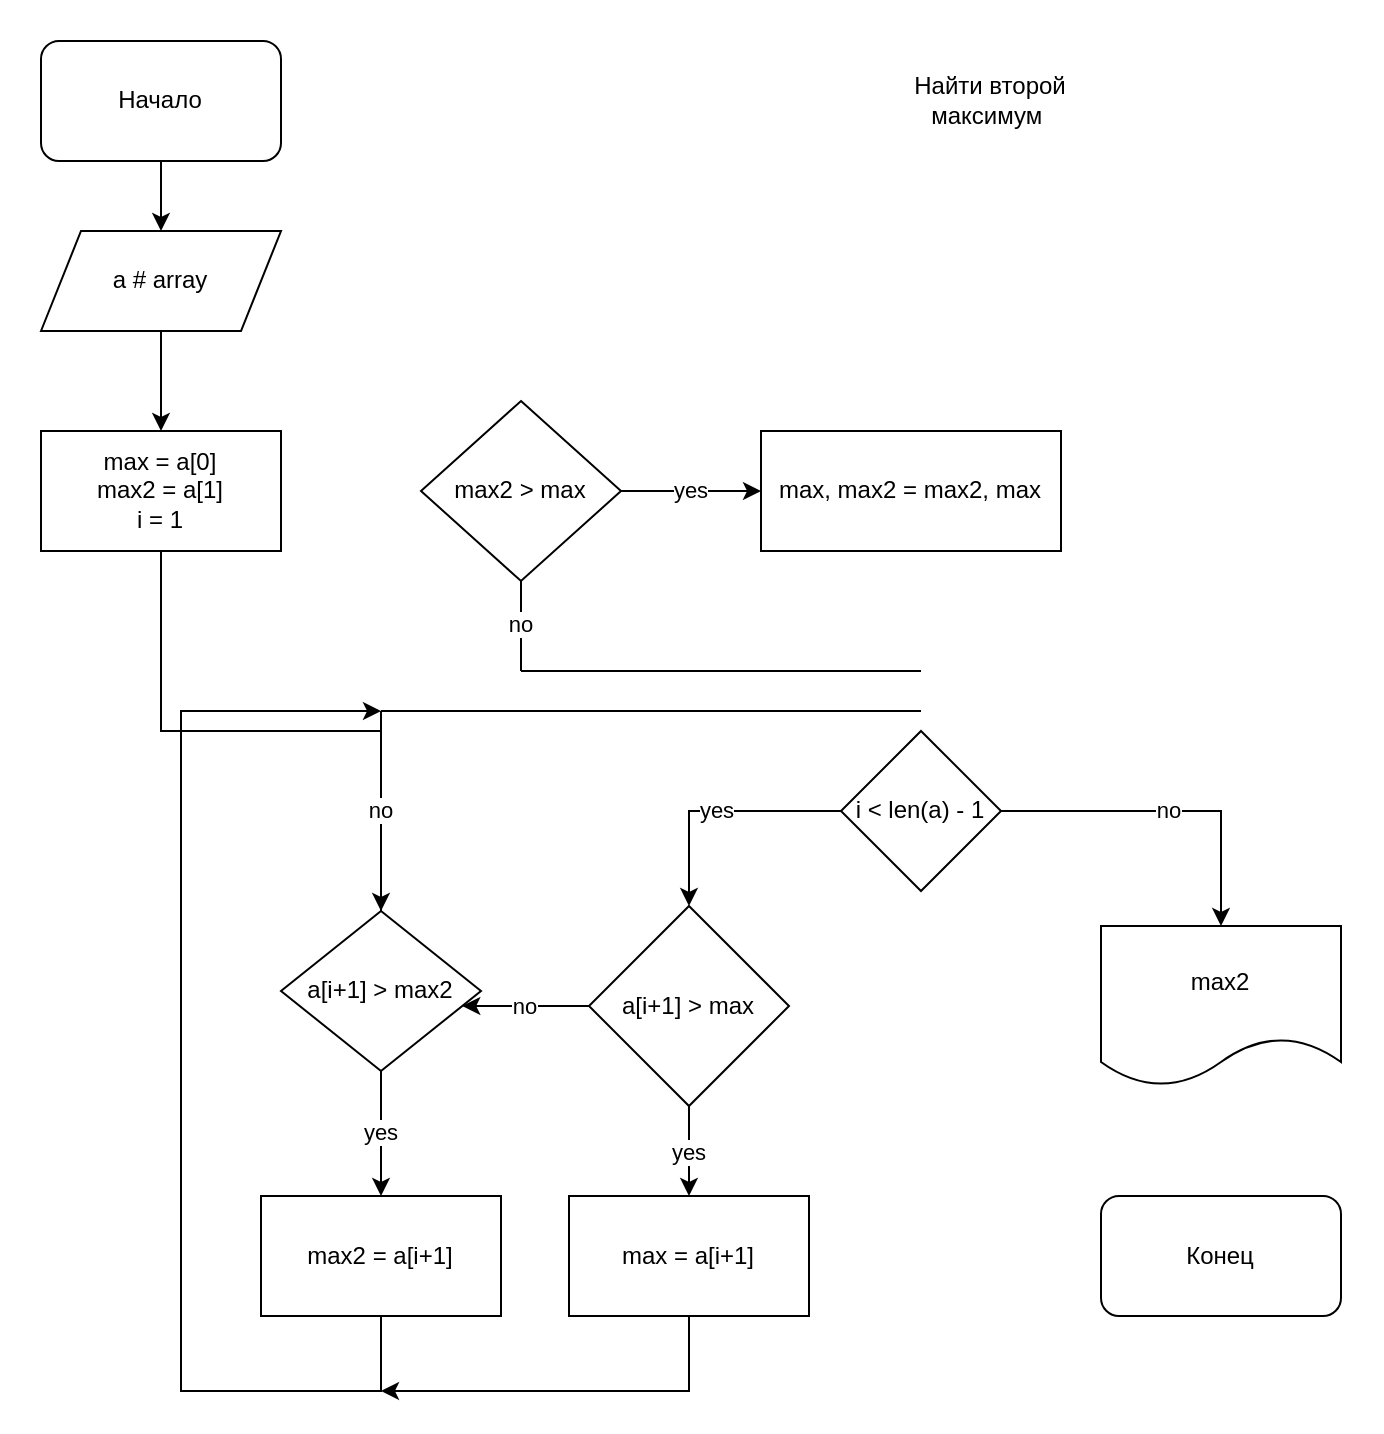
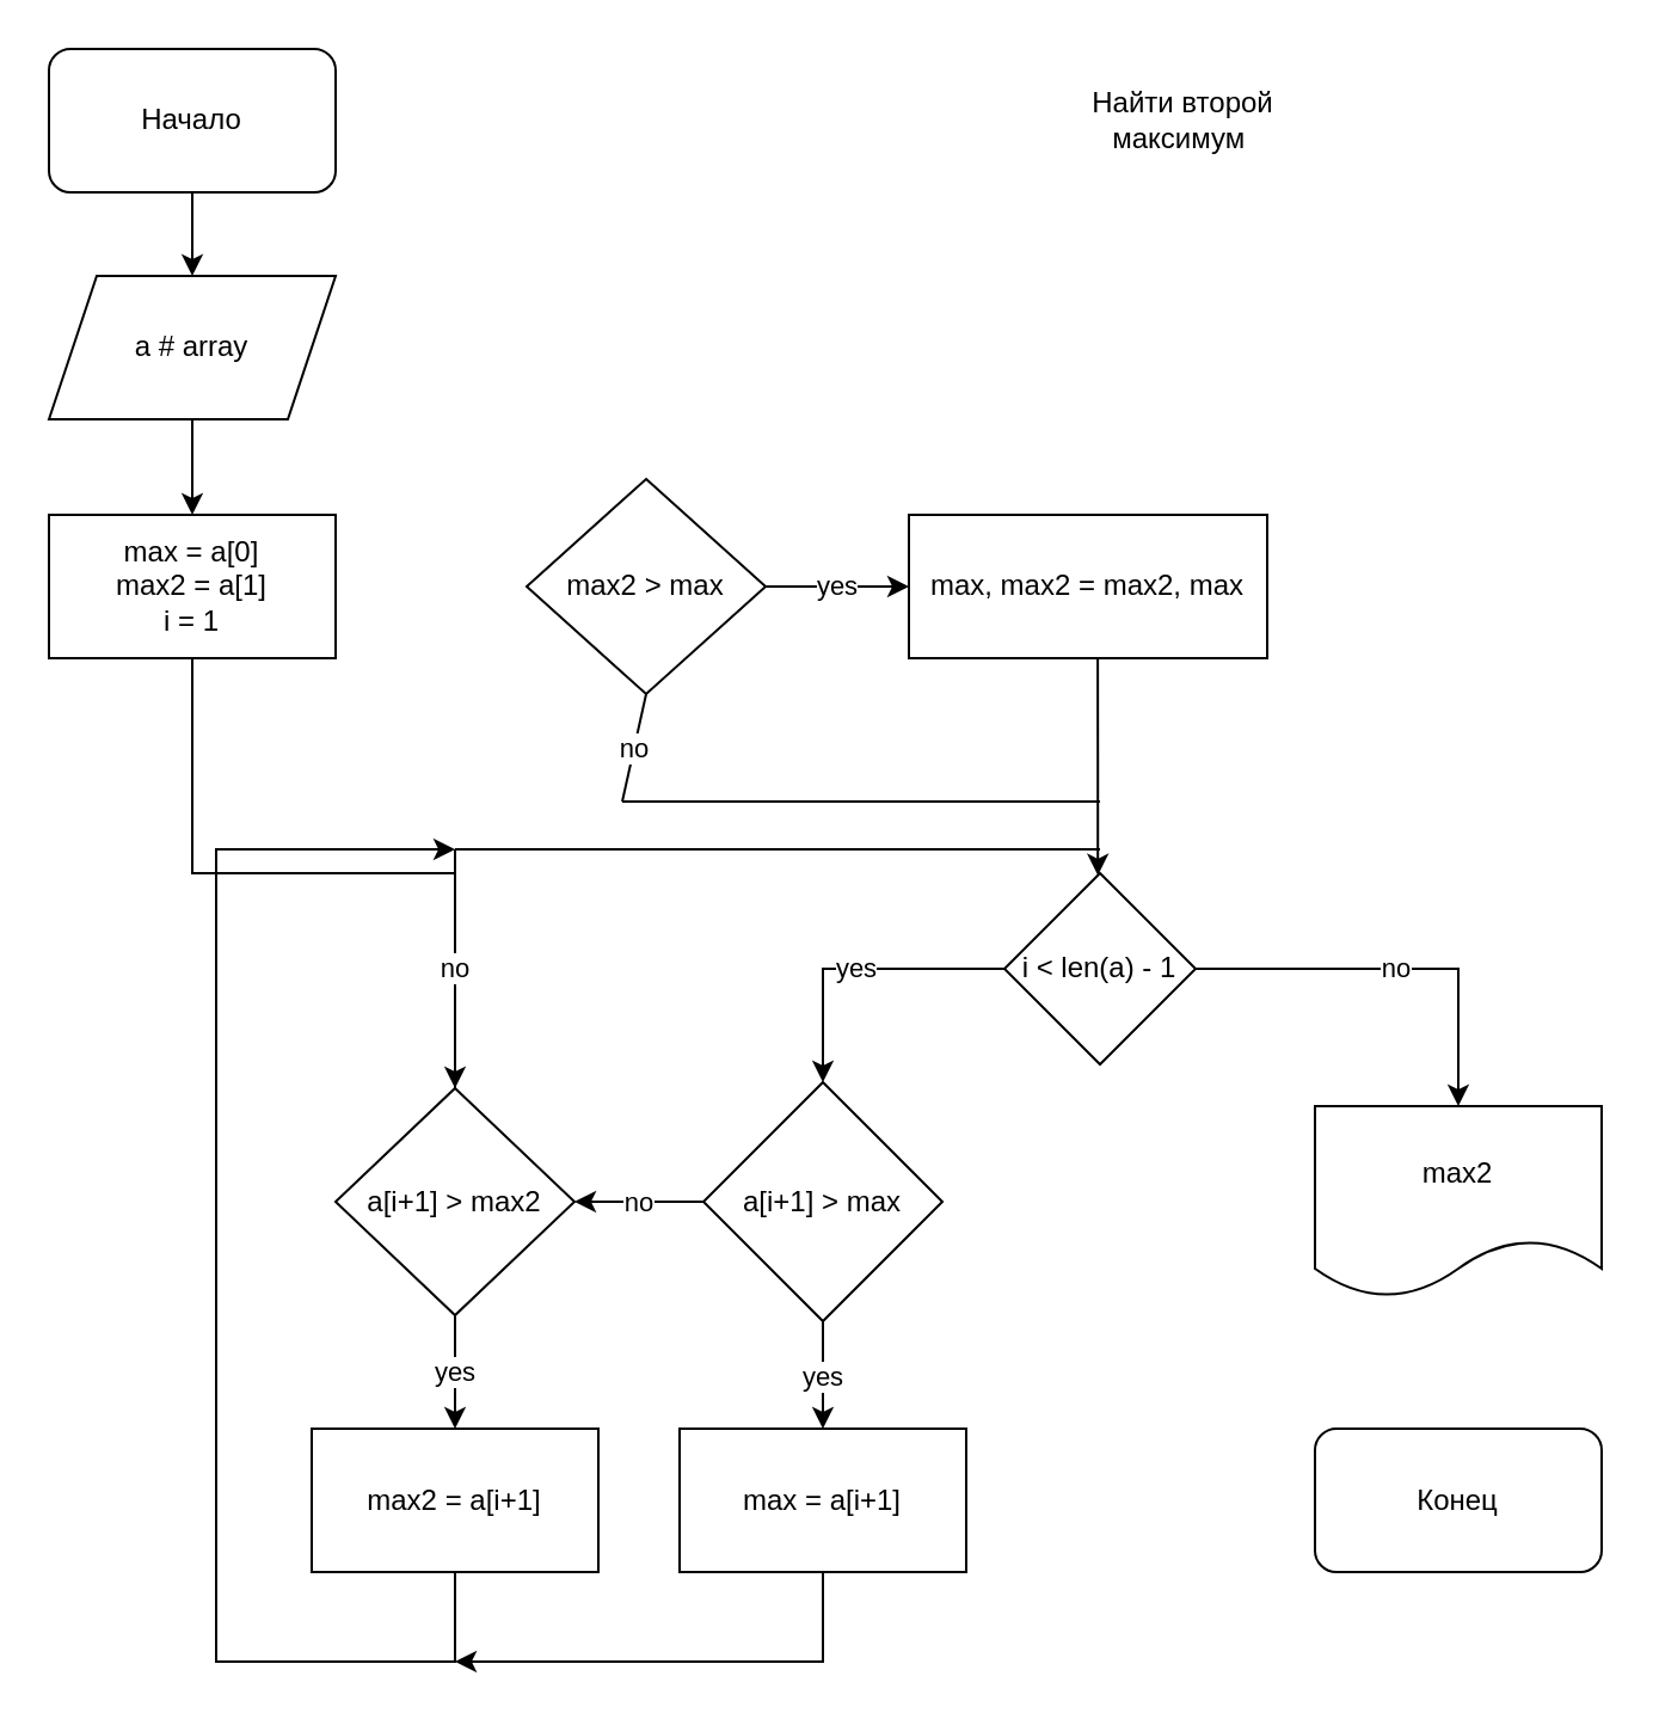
- <mxCell id="6" value="a # array" style="shape=parallelogram;perimeter=parallelogramPerimeter;whiteSpace=wrap;html=1;fixedSize=1;" vertex="1" parent="1"><mxGeometry x="20" y="115" width="120" height="50" as="geometry" /></mxCell>
+ <mxCell id="6" value="a # array" style="shape=parallelogram;perimeter=parallelogramPerimeter;whiteSpace=wrap;html=1;fixedSize=1;" vertex="1" parent="1"><mxGeometry x="20" y="115" width="120" height="60" as="geometry" /></mxCell>
- <mxCell id="10" value="max2 &amp;gt; max" style="rhombus;whiteSpace=wrap;html=1;" vertex="1" parent="1"><mxGeometry x="210" y="200" width="100" height="90" as="geometry" /></mxCell>
+ <mxCell id="10" value="max2 &amp;gt; max" style="rhombus;whiteSpace=wrap;html=1;" vertex="1" parent="1"><mxGeometry x="220" y="200" width="100" height="90" as="geometry" /></mxCell>
+ <mxCell id="11" value="" style="edgeStyle=orthogonalEdgeStyle;rounded=0;orthogonalLoop=1;jettySize=auto;html=1;exitX=0.527;exitY=1.008;exitDx=0;exitDy=0;exitPerimeter=0;" edge="1" parent="1" source="12" target="13"><mxGeometry relative="1" as="geometry"><Array as="points"><mxPoint x="459" y="315" /><mxPoint x="460" y="315" /></Array></mxGeometry></mxCell>
- <mxCell id="21" value="a[i+1] &amp;gt; max2" style="rhombus;whiteSpace=wrap;html=1;" vertex="1" parent="1"><mxGeometry x="140" y="455" width="100" height="80" as="geometry" /></mxCell>
+ <mxCell id="21" value="a[i+1] &amp;gt; max2" style="rhombus;whiteSpace=wrap;html=1;" vertex="1" parent="1"><mxGeometry x="140" y="455" width="100" height="95" as="geometry" /></mxCell>
